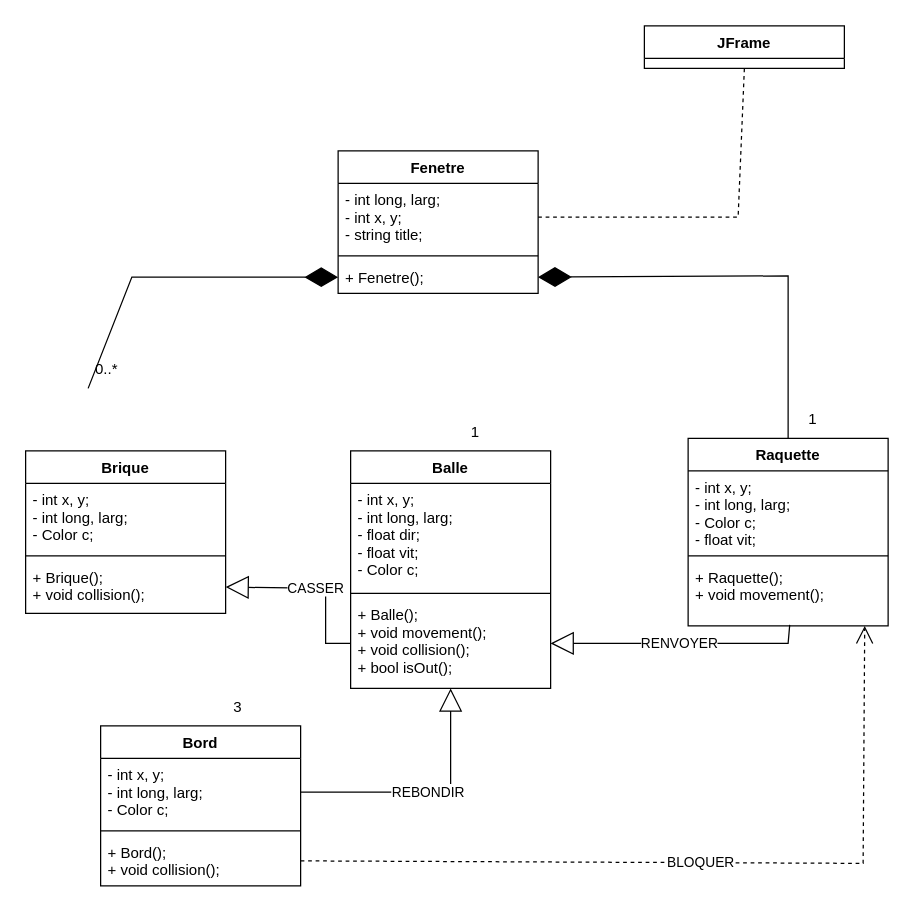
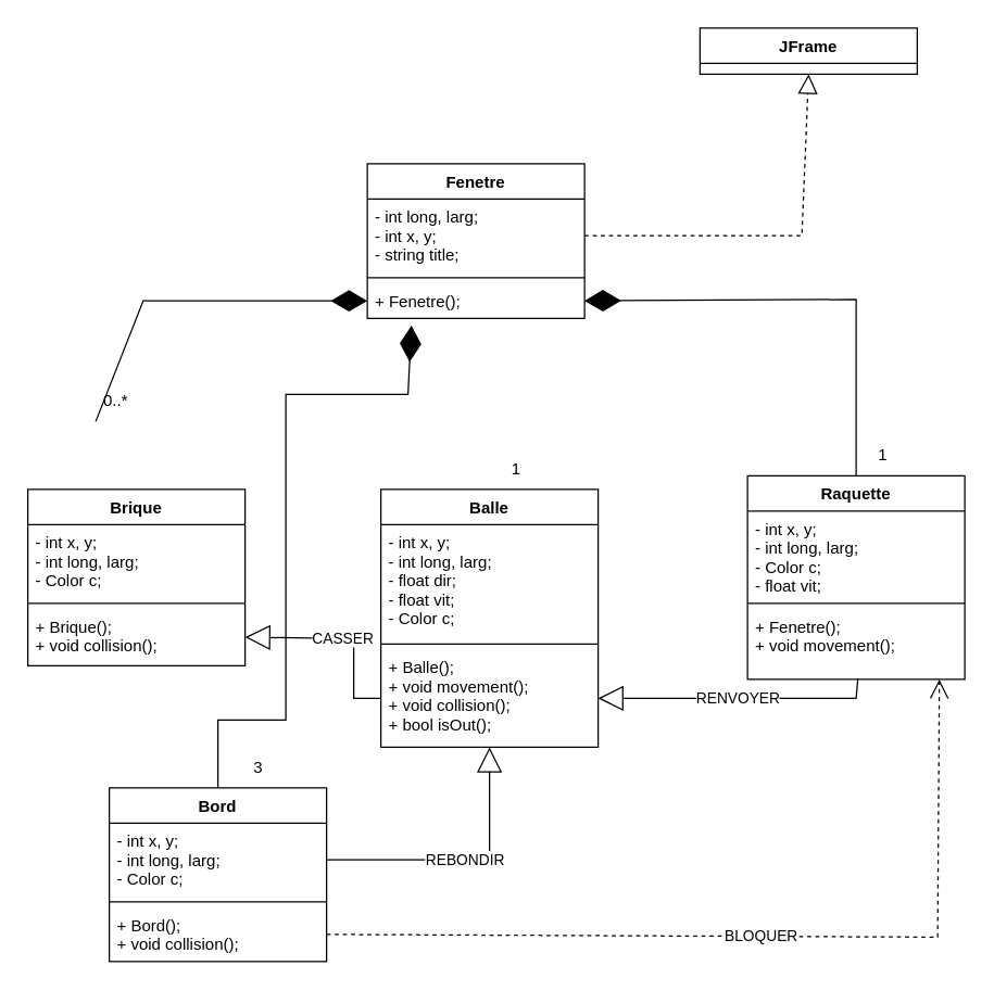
- <mxCell id="7" value="" style="endArrow=none;dashed=1;endFill=0;endSize=12;html=1;rounded=0;exitX=1;exitY=0.5;exitDx=0;exitDy=0;entryX=0.5;entryY=1;entryDx=0;entryDy=0;" parent="1" source="3" target="6" edge="1"><mxGeometry width="160" relative="1" as="geometry"><mxPoint x="340" y="250" as="sourcePoint" /><mxPoint x="500" y="250" as="targetPoint" /><Array as="points"><mxPoint x="590" y="173" /></Array></mxGeometry></mxCell>
+ <mxCell id="7" value="" style="endArrow=block;dashed=1;endFill=0;endSize=12;html=1;rounded=0;exitX=1;exitY=0.5;exitDx=0;exitDy=0;entryX=0.5;entryY=1;entryDx=0;entryDy=0;" parent="1" source="3" target="6" edge="1"><mxGeometry width="160" relative="1" as="geometry"><mxPoint x="340" y="250" as="sourcePoint" /><mxPoint x="500" y="250" as="targetPoint" /><Array as="points"><mxPoint x="590" y="173" /></Array></mxGeometry></mxCell>
+ <mxCell id="29" value="" style="endArrow=diamondThin;endFill=1;endSize=24;html=1;rounded=0;exitX=0.5;exitY=0;exitDx=0;exitDy=0;entryX=0.203;entryY=1.2;entryDx=0;entryDy=0;entryPerimeter=0;" parent="1" source="25" target="5" edge="1"><mxGeometry width="160" relative="1" as="geometry"><mxPoint x="310" y="510" as="sourcePoint" /><mxPoint x="470" y="510" as="targetPoint" /><Array as="points"><mxPoint x="160" y="530" /><mxPoint x="210" y="530" /><mxPoint x="210" y="290" /><mxPoint x="300" y="290" /></Array></mxGeometry></mxCell>
- <mxCell id="19" value="+ Raquette();&#10;+ void movement();" style="text;strokeColor=none;fillColor=none;align=left;verticalAlign=top;spacingLeft=4;spacingRight=4;overflow=hidden;rotatable=0;points=[[0,0.5],[1,0.5]];portConstraint=eastwest;" parent="16" vertex="1"><mxGeometry y="98" width="160" height="52" as="geometry" /></mxCell>
+ <mxCell id="19" value="+ Fenetre();&#10;+ void movement();" style="text;strokeColor=none;fillColor=none;align=left;verticalAlign=top;spacingLeft=4;spacingRight=4;overflow=hidden;rotatable=0;points=[[0,0.5],[1,0.5]];portConstraint=eastwest;" parent="16" vertex="1"><mxGeometry y="98" width="160" height="52" as="geometry" /></mxCell>
